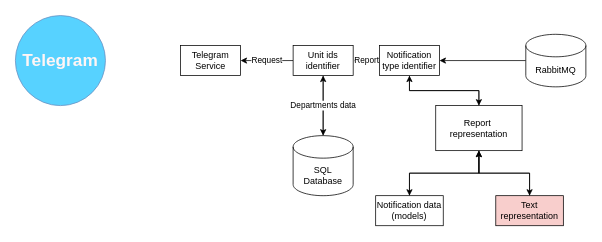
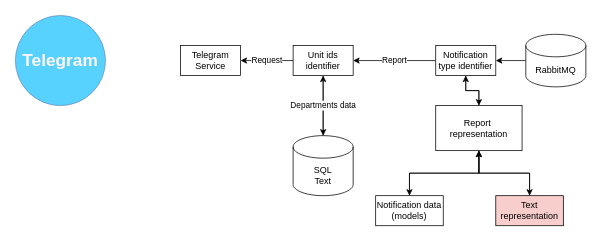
- <mxCell id="8" value="Notification type identifier" style="whiteSpace=wrap;html=1;" vertex="1" parent="1"><mxGeometry x="505" y="60" width="80" height="40" as="geometry" /></mxCell>
+ <mxCell id="8" value="Notification type identifier" style="whiteSpace=wrap;html=1;" vertex="1" parent="1"><mxGeometry x="580" y="60" width="80" height="40" as="geometry" /></mxCell>
- <mxCell id="13" value="SQL&lt;br&gt;Database" style="shape=cylinder3;whiteSpace=wrap;html=1;boundedLbl=1;backgroundOutline=1;size=15;" vertex="1" parent="1"><mxGeometry x="390" y="180" width="80" height="80" as="geometry" /></mxCell>
+ <mxCell id="13" value="SQL&lt;br&gt;Text" style="shape=cylinder3;whiteSpace=wrap;html=1;boundedLbl=1;backgroundOutline=1;size=15;" vertex="1" parent="1"><mxGeometry x="390" y="180" width="80" height="80" as="geometry" /></mxCell>
